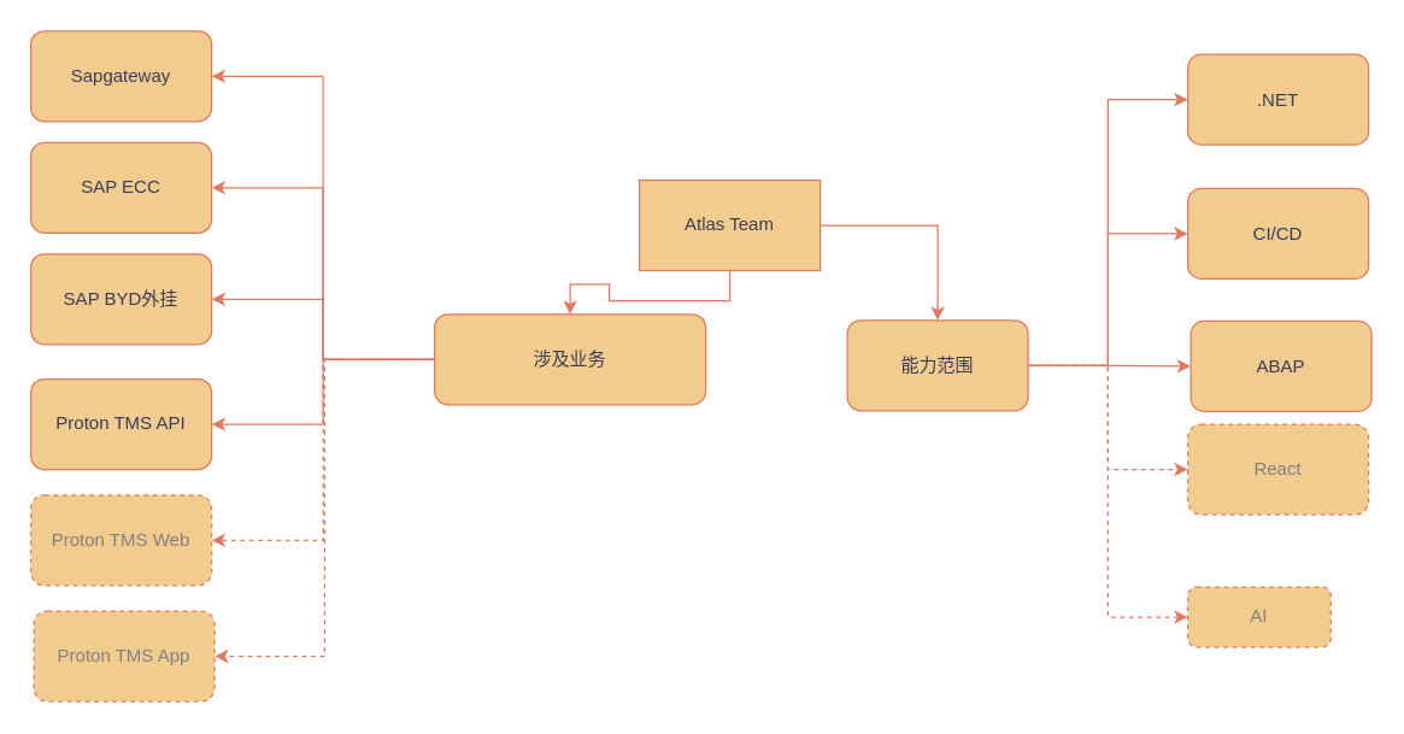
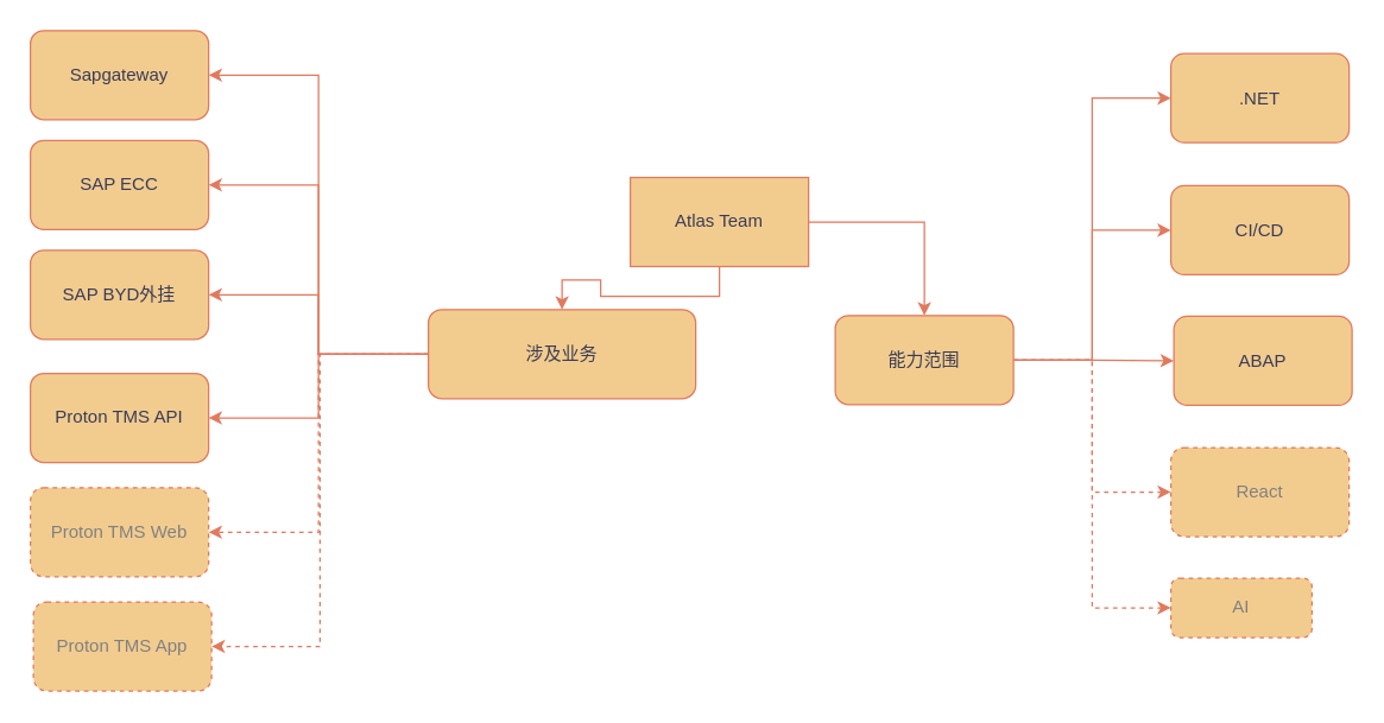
- <mxCell id="25" value="&lt;font color=&quot;#808080&quot;&gt;React&lt;/font&gt;" style="rounded=1;whiteSpace=wrap;html=1;dashed=1;labelBackgroundColor=none;fillColor=#F2CC8F;strokeColor=#E07A5F;fontColor=#393C56;" vertex="1" parent="1"><mxGeometry x="788" y="281" width="120" height="60" as="geometry" /></mxCell>
+ <mxCell id="25" value="&lt;font color=&quot;#808080&quot;&gt;React&lt;/font&gt;" style="rounded=1;whiteSpace=wrap;html=1;dashed=1;labelBackgroundColor=none;fillColor=#F2CC8F;strokeColor=#E07A5F;fontColor=#393C56;" vertex="1" parent="1"><mxGeometry x="788" y="301" width="120" height="60" as="geometry" /></mxCell>
